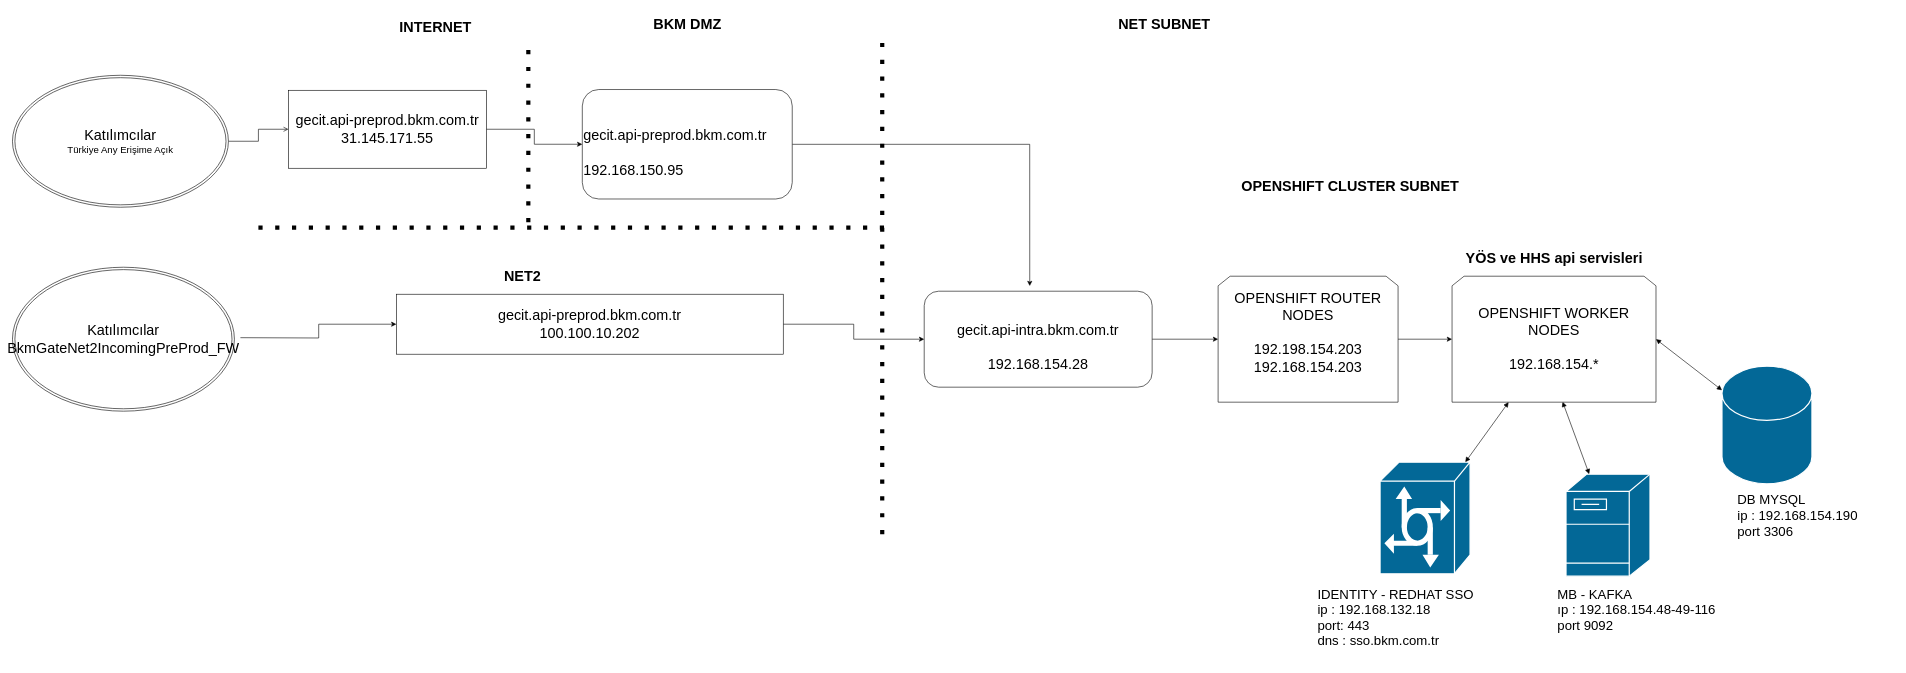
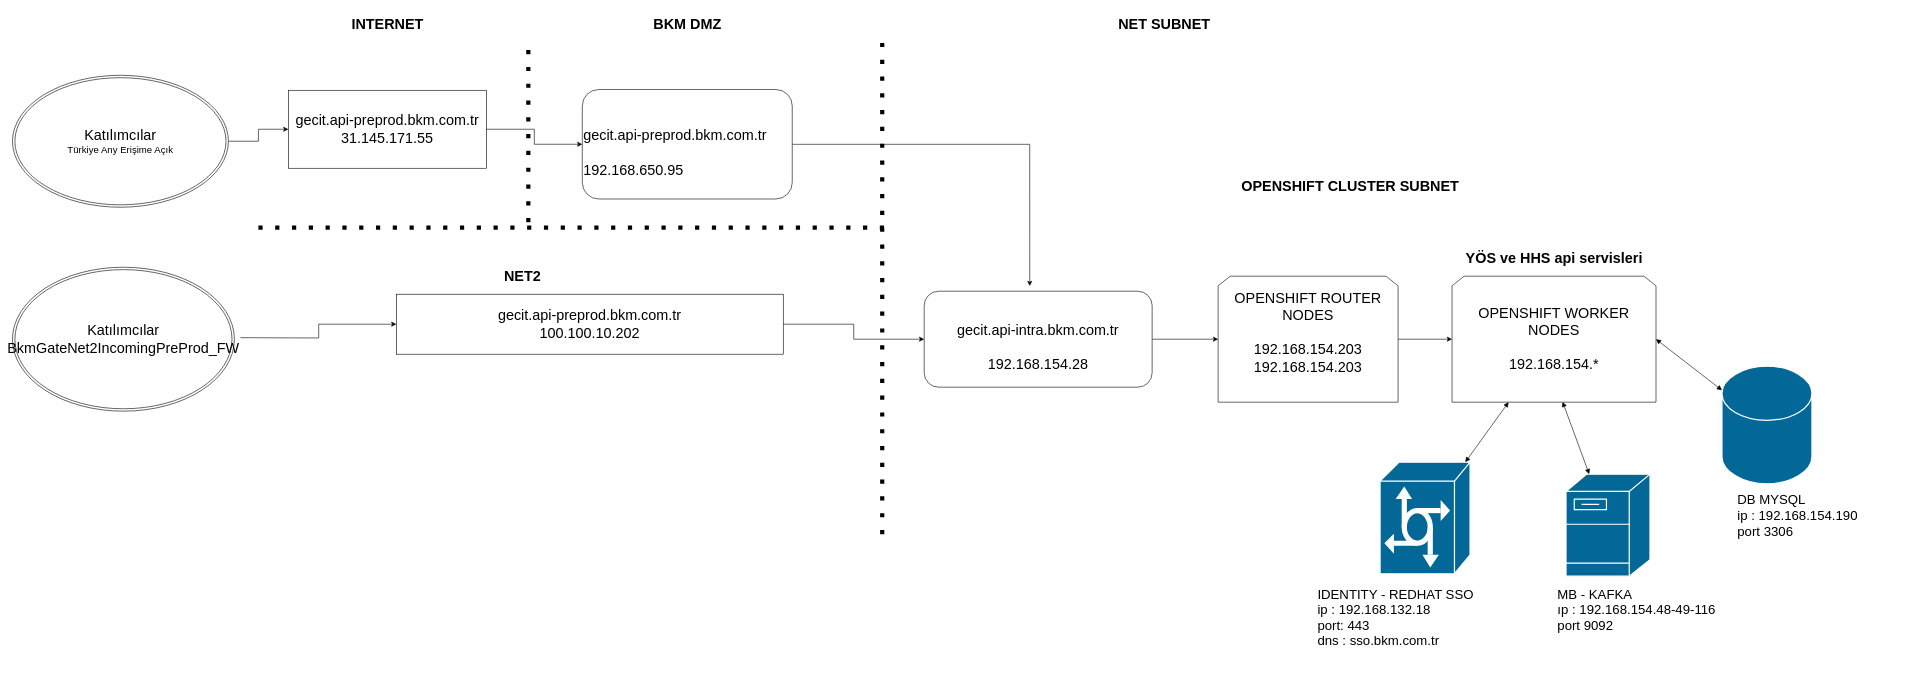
- <mxCell id="2" value="INTERNET" style="text;strokeColor=none;fillColor=none;html=1;fontSize=24;fontStyle=1;verticalAlign=middle;align=center;" parent="1" vertex="1"><mxGeometry x="675" y="25" width="100" height="40" as="geometry" /></mxCell>
+ <mxCell id="2" value="INTERNET" style="text;strokeColor=none;fillColor=none;html=1;fontSize=24;fontStyle=1;verticalAlign=middle;align=center;" parent="1" vertex="1"><mxGeometry x="595" y="20" width="100" height="40" as="geometry" /></mxCell>
- <mxCell id="7" style="edgeStyle=orthogonalEdgeStyle;rounded=0;orthogonalLoop=1;jettySize=auto;html=1;entryX=0;entryY=0.5;entryDx=0;entryDy=0;exitX=1;exitY=0.5;exitDx=0;exitDy=0;endArrow=open;" parent="1" source="14" target="10" edge="1"><mxGeometry relative="1" as="geometry"><mxPoint x="400" y="190" as="sourcePoint" /></mxGeometry></mxCell>
+ <mxCell id="7" style="edgeStyle=orthogonalEdgeStyle;rounded=0;orthogonalLoop=1;jettySize=auto;html=1;entryX=0;entryY=0.5;entryDx=0;entryDy=0;exitX=1;exitY=0.5;exitDx=0;exitDy=0;" parent="1" source="14" target="10" edge="1"><mxGeometry relative="1" as="geometry"><mxPoint x="400" y="190" as="sourcePoint" /></mxGeometry></mxCell>
- <mxCell id="4" value="&lt;font style=&quot;font-size: 24px;&quot;&gt;&lt;br&gt;gecit.api-preprod.bkm.com.tr&lt;br&gt;&lt;br&gt;&lt;/font&gt;&lt;table width=&quot;166&quot; cellspacing=&quot;0&quot; cellpadding=&quot;0&quot; border=&quot;0&quot;&gt;&lt;tbody&gt;&lt;tr style=&quot;height:15.0pt&quot; height=&quot;20&quot;&gt;  &lt;td style=&quot;height:15.0pt;width:125pt&quot; width=&quot;166&quot; height=&quot;20&quot;&gt;&lt;p style=&quot;margin-top: 0pt; margin-bottom: 0pt; margin-left: 0in; direction: ltr; unicode-bidi: embed; word-break: normal;&quot;&gt;&lt;font style=&quot;font-size: 24px;&quot;&gt;192.168.150.95&lt;/font&gt;&lt;/p&gt;&lt;/td&gt;&lt;/tr&gt;&lt;/tbody&gt;&lt;/table&gt;" style="rounded=1;whiteSpace=wrap;html=1;align=left;" parent="1" vertex="1"><mxGeometry x="970" y="148.75" width="350" height="182.5" as="geometry" /></mxCell>
+ <mxCell id="4" value="&lt;font style=&quot;font-size: 24px;&quot;&gt;&lt;br&gt;gecit.api-preprod.bkm.com.tr&lt;br&gt;&lt;br&gt;&lt;/font&gt;&lt;table width=&quot;166&quot; cellspacing=&quot;0&quot; cellpadding=&quot;0&quot; border=&quot;0&quot;&gt;&lt;tbody&gt;&lt;tr style=&quot;height:15.0pt&quot; height=&quot;20&quot;&gt;  &lt;td style=&quot;height:15.0pt;width:125pt&quot; width=&quot;166&quot; height=&quot;20&quot;&gt;&lt;p style=&quot;margin-top: 0pt; margin-bottom: 0pt; margin-left: 0in; direction: ltr; unicode-bidi: embed; word-break: normal;&quot;&gt;&lt;font style=&quot;font-size: 24px;&quot;&gt;192.168.650.95&lt;/font&gt;&lt;/p&gt;&lt;/td&gt;&lt;/tr&gt;&lt;/tbody&gt;&lt;/table&gt;" style="rounded=1;whiteSpace=wrap;html=1;align=left;" parent="1" vertex="1"><mxGeometry x="970" y="148.75" width="350" height="182.5" as="geometry" /></mxCell>
- <mxCell id="6" value="&lt;font style=&quot;font-size: 24px;&quot;&gt;OPENSHIFT ROUTER NODES&lt;br style=&quot;&quot;&gt;&lt;br style=&quot;&quot;&gt;&lt;/font&gt;&lt;div style=&quot;&quot;&gt;&lt;span style=&quot;font-size: 24px;&quot;&gt;192.198.154.203&lt;/span&gt;&lt;/div&gt;&lt;div style=&quot;&quot;&gt;&lt;font style=&quot;font-size: 24px;&quot;&gt;192.168.154.203&lt;/font&gt;&lt;/div&gt;&lt;div style=&quot;font-size: 18px;&quot;&gt;&lt;br style=&quot;font-size: 18px;&quot;&gt;&lt;/div&gt;" style="shape=loopLimit;whiteSpace=wrap;html=1;fontSize=18;" parent="1" vertex="1"><mxGeometry x="2030" y="460" width="300" height="210" as="geometry" /></mxCell>
+ <mxCell id="6" value="&lt;font style=&quot;font-size: 24px;&quot;&gt;OPENSHIFT ROUTER NODES&lt;br style=&quot;&quot;&gt;&lt;br style=&quot;&quot;&gt;&lt;/font&gt;&lt;div style=&quot;&quot;&gt;&lt;span style=&quot;font-size: 24px;&quot;&gt;192.168.154.203&lt;/span&gt;&lt;/div&gt;&lt;div style=&quot;&quot;&gt;&lt;font style=&quot;font-size: 24px;&quot;&gt;192.168.154.203&lt;/font&gt;&lt;/div&gt;&lt;div style=&quot;font-size: 18px;&quot;&gt;&lt;br style=&quot;font-size: 18px;&quot;&gt;&lt;/div&gt;" style="shape=loopLimit;whiteSpace=wrap;html=1;fontSize=18;" parent="1" vertex="1"><mxGeometry x="2030" y="460" width="300" height="210" as="geometry" /></mxCell>
